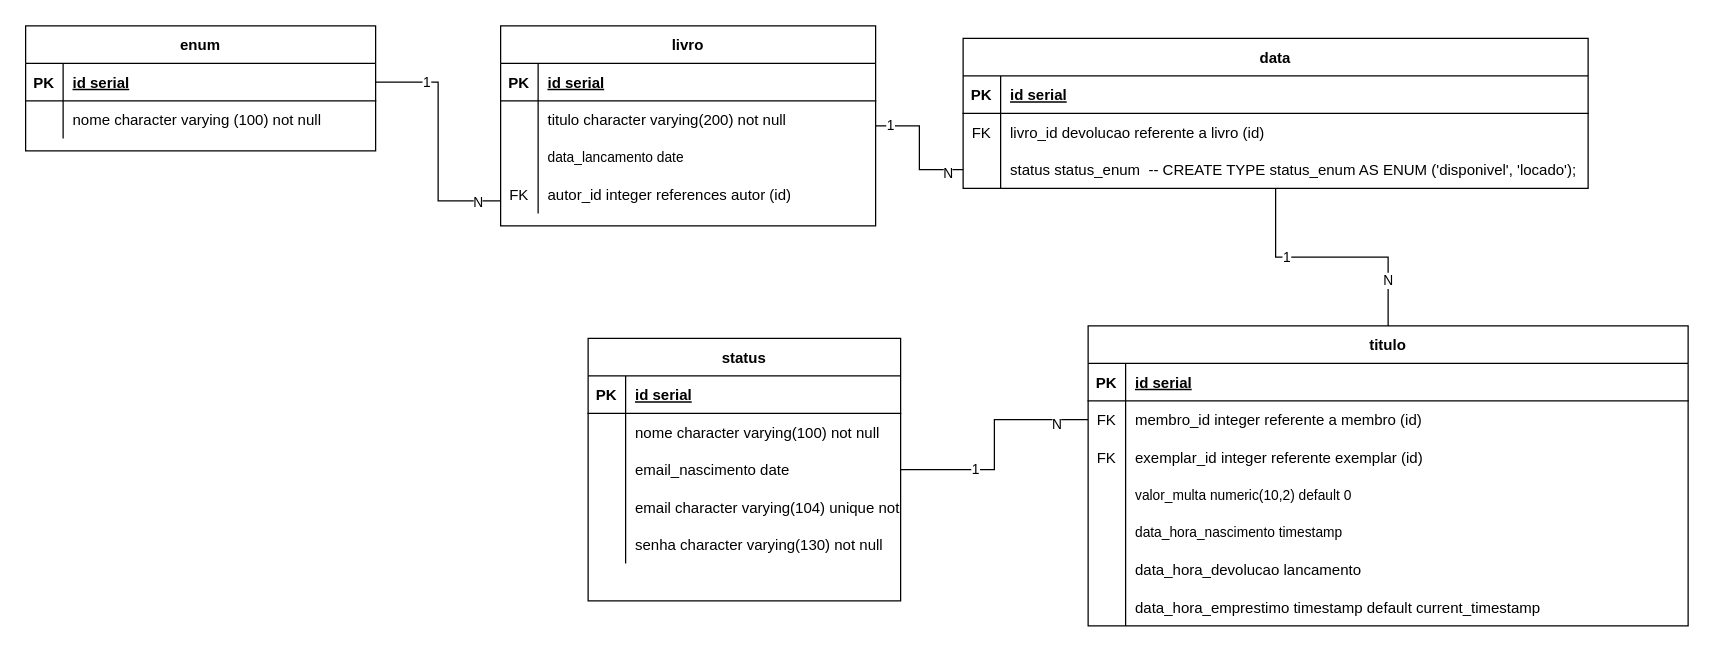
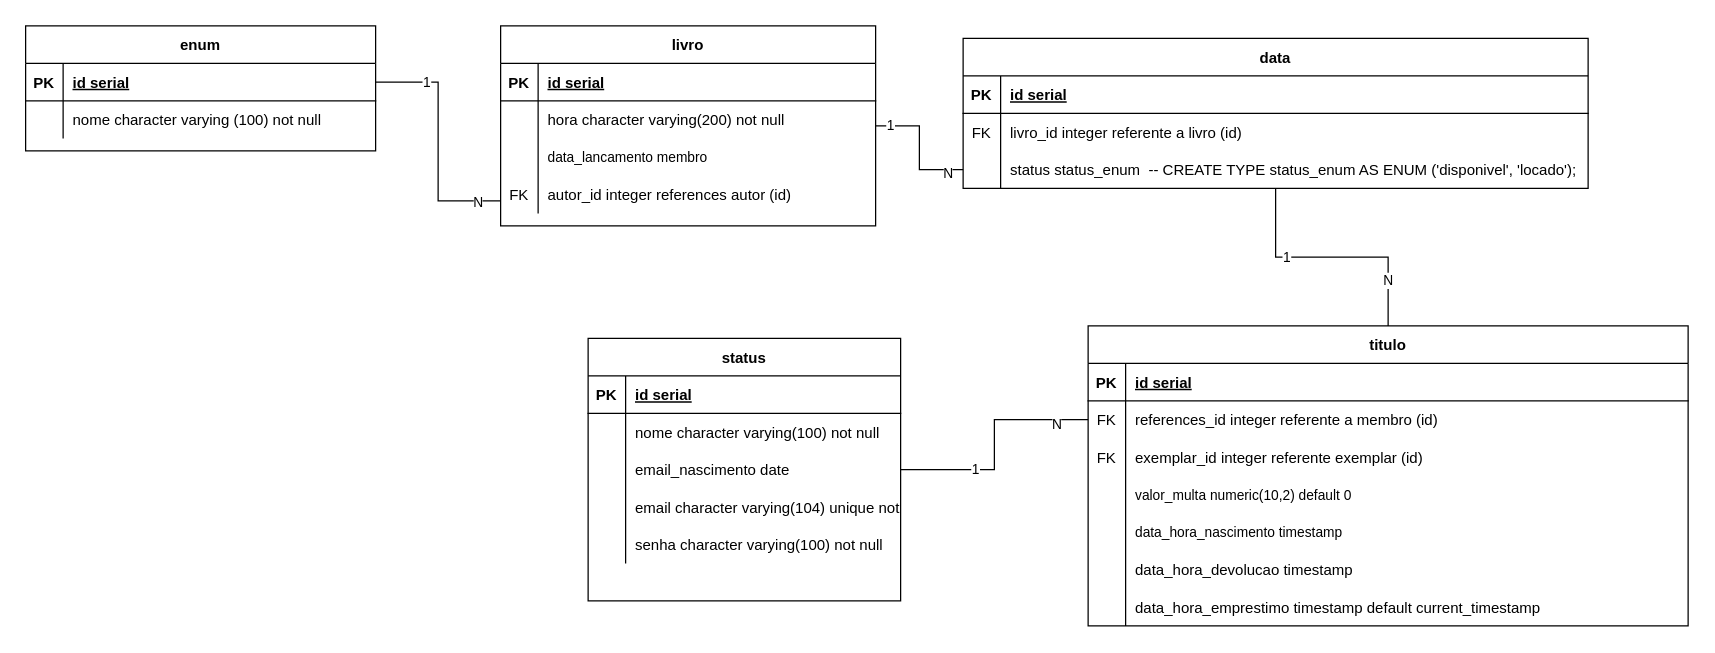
- <mxCell id="18" value="titulo character varying(200) not null" style="shape=partialRectangle;connectable=0;fillColor=none;top=0;left=0;bottom=0;right=0;align=left;spacingLeft=6;overflow=hidden;" vertex="1" parent="16"><mxGeometry x="30" width="270" height="30" as="geometry"><mxRectangle width="270" height="30" as="alternateBounds" /></mxGeometry></mxCell>
+ <mxCell id="18" value="hora character varying(200) not null" style="shape=partialRectangle;connectable=0;fillColor=none;top=0;left=0;bottom=0;right=0;align=left;spacingLeft=6;overflow=hidden;" vertex="1" parent="16"><mxGeometry x="30" width="270" height="30" as="geometry"><mxRectangle width="270" height="30" as="alternateBounds" /></mxGeometry></mxCell>
- <mxCell id="34" value="livro_id devolucao referente a livro (id)" style="shape=partialRectangle;connectable=0;fillColor=none;top=0;left=0;bottom=0;right=0;align=left;spacingLeft=6;overflow=hidden;" vertex="1" parent="32"><mxGeometry x="30" width="470" height="30" as="geometry"><mxRectangle width="470" height="30" as="alternateBounds" /></mxGeometry></mxCell>
+ <mxCell id="34" value="livro_id integer referente a livro (id)" style="shape=partialRectangle;connectable=0;fillColor=none;top=0;left=0;bottom=0;right=0;align=left;spacingLeft=6;overflow=hidden;" vertex="1" parent="32"><mxGeometry x="30" width="470" height="30" as="geometry"><mxRectangle width="470" height="30" as="alternateBounds" /></mxGeometry></mxCell>
- <mxCell id="21" value="data_lancamento date" style="shape=partialRectangle;connectable=0;fillColor=none;top=0;left=0;bottom=0;right=0;align=left;spacingLeft=6;overflow=hidden;fontFamily=Helvetica;fontSize=11;fontColor=default;" vertex="1" parent="19"><mxGeometry x="30" width="270" height="30" as="geometry"><mxRectangle width="270" height="30" as="alternateBounds" /></mxGeometry></mxCell>
+ <mxCell id="21" value="data_lancamento membro" style="shape=partialRectangle;connectable=0;fillColor=none;top=0;left=0;bottom=0;right=0;align=left;spacingLeft=6;overflow=hidden;fontFamily=Helvetica;fontSize=11;fontColor=default;" vertex="1" parent="19"><mxGeometry x="30" width="270" height="30" as="geometry"><mxRectangle width="270" height="30" as="alternateBounds" /></mxGeometry></mxCell>
- <mxCell id="63" value="membro_id integer referente a membro (id)" style="shape=partialRectangle;connectable=0;fillColor=none;top=0;left=0;bottom=0;right=0;align=left;spacingLeft=6;overflow=hidden;" vertex="1" parent="61"><mxGeometry x="30" width="450" height="30" as="geometry"><mxRectangle width="450" height="30" as="alternateBounds" /></mxGeometry></mxCell>
+ <mxCell id="63" value="references_id integer referente a membro (id)" style="shape=partialRectangle;connectable=0;fillColor=none;top=0;left=0;bottom=0;right=0;align=left;spacingLeft=6;overflow=hidden;" vertex="1" parent="61"><mxGeometry x="30" width="450" height="30" as="geometry"><mxRectangle width="450" height="30" as="alternateBounds" /></mxGeometry></mxCell>
- <mxCell id="56" value="senha character varying(130) not null" style="shape=partialRectangle;connectable=0;fillColor=none;top=0;left=0;bottom=0;right=0;align=left;spacingLeft=6;overflow=hidden;" vertex="1" parent="54"><mxGeometry x="30" width="220" height="30" as="geometry"><mxRectangle width="220" height="30" as="alternateBounds" /></mxGeometry></mxCell>
+ <mxCell id="56" value="senha character varying(100) not null" style="shape=partialRectangle;connectable=0;fillColor=none;top=0;left=0;bottom=0;right=0;align=left;spacingLeft=6;overflow=hidden;" vertex="1" parent="54"><mxGeometry x="30" width="220" height="30" as="geometry"><mxRectangle width="220" height="30" as="alternateBounds" /></mxGeometry></mxCell>
- <mxCell id="75" value="data_hora_devolucao lancamento" style="shape=partialRectangle;connectable=0;fillColor=none;top=0;left=0;bottom=0;right=0;align=left;spacingLeft=6;overflow=hidden;" vertex="1" parent="73"><mxGeometry x="30" width="450" height="30" as="geometry"><mxRectangle width="450" height="30" as="alternateBounds" /></mxGeometry></mxCell>
+ <mxCell id="75" value="data_hora_devolucao timestamp" style="shape=partialRectangle;connectable=0;fillColor=none;top=0;left=0;bottom=0;right=0;align=left;spacingLeft=6;overflow=hidden;" vertex="1" parent="73"><mxGeometry x="30" width="450" height="30" as="geometry"><mxRectangle width="450" height="30" as="alternateBounds" /></mxGeometry></mxCell>
